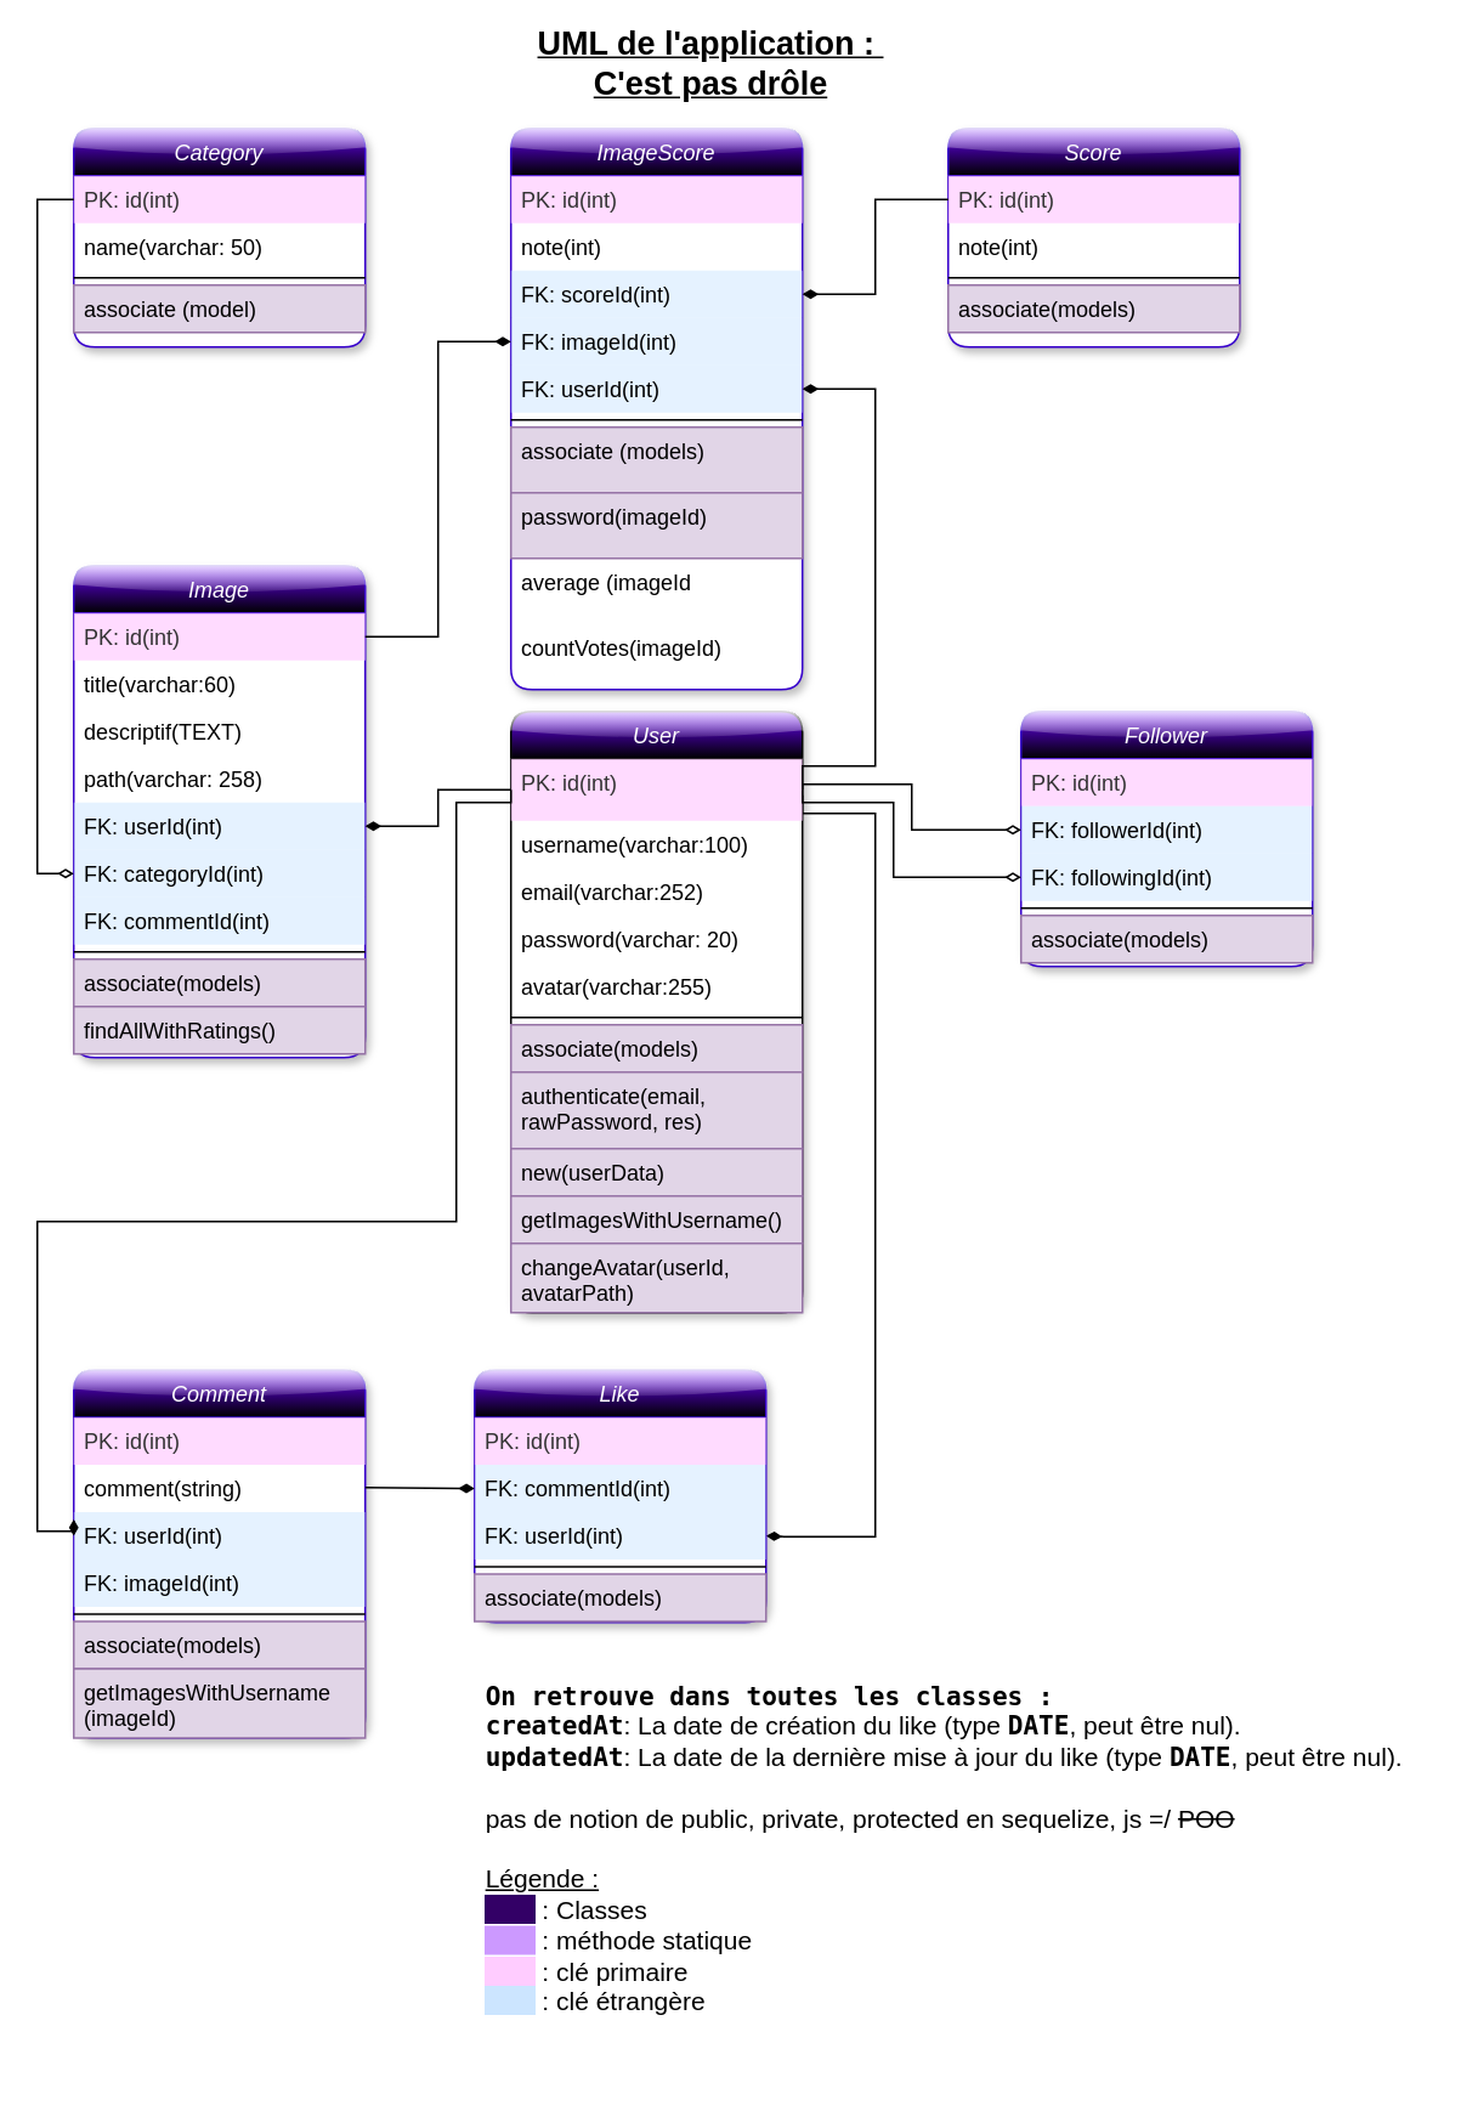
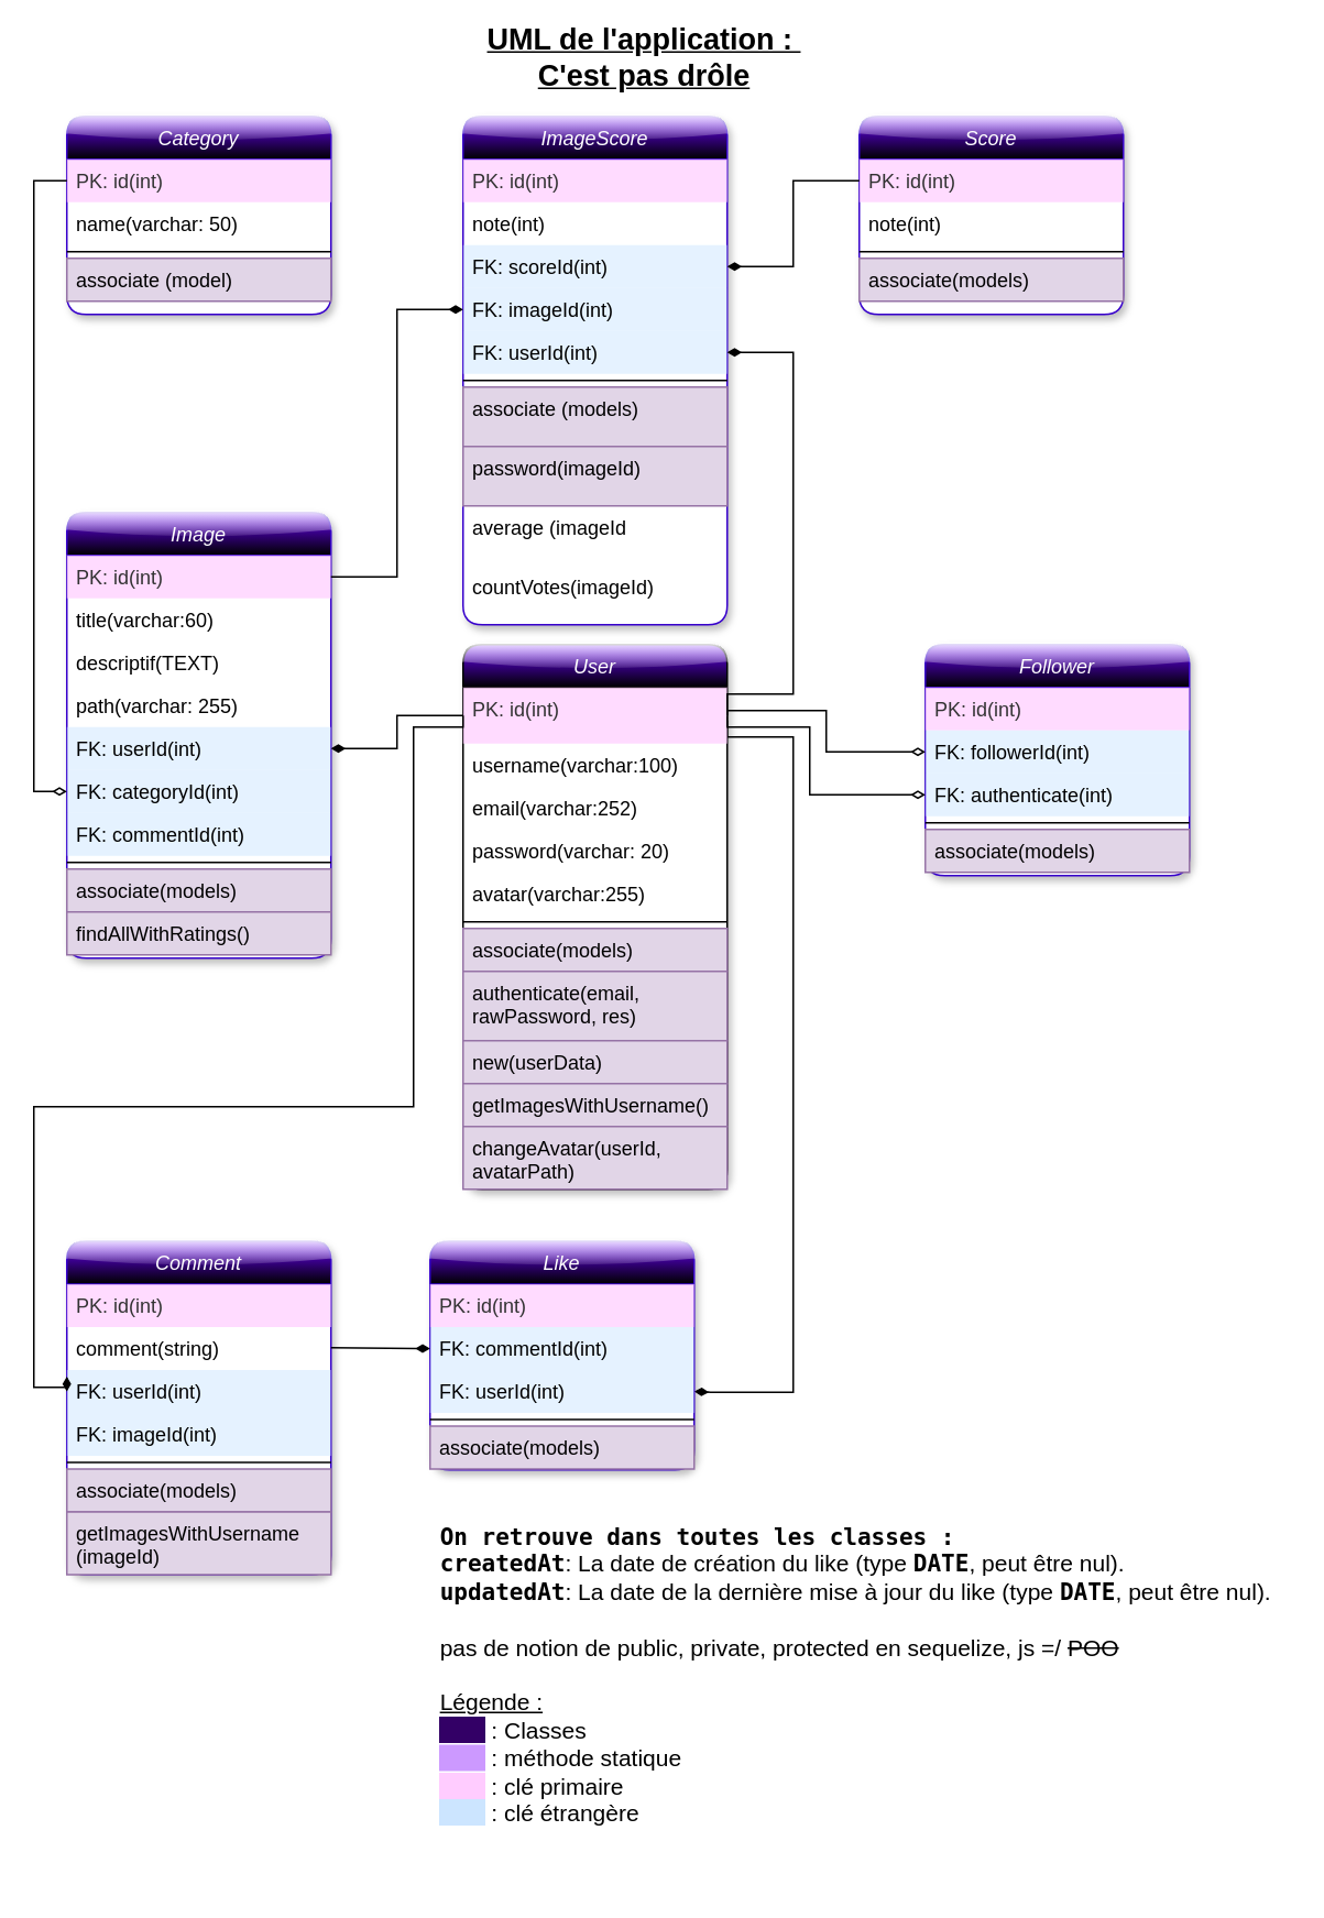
- <mxCell id="19" value="path(varchar: 258)" style="text;align=left;verticalAlign=top;spacingLeft=4;spacingRight=4;overflow=hidden;rotatable=0;points=[[0,0.5],[1,0.5]];portConstraint=eastwest;rounded=0;shadow=0;html=0;fillColor=none;gradientColor=none;" parent="15" vertex="1"><mxGeometry y="104" width="160" height="26" as="geometry" /></mxCell>
+ <mxCell id="19" value="path(varchar: 255)" style="text;align=left;verticalAlign=top;spacingLeft=4;spacingRight=4;overflow=hidden;rotatable=0;points=[[0,0.5],[1,0.5]];portConstraint=eastwest;rounded=0;shadow=0;html=0;fillColor=none;gradientColor=none;" parent="15" vertex="1"><mxGeometry y="104" width="160" height="26" as="geometry" /></mxCell>
- <mxCell id="59" value="FK: followingId(int)" style="text;align=left;verticalAlign=top;spacingLeft=4;spacingRight=4;overflow=hidden;rotatable=0;points=[[0,0.5],[1,0.5]];portConstraint=eastwest;rounded=0;shadow=0;html=0;fillColor=#CCE5FF;opacity=50;" parent="56" vertex="1"><mxGeometry y="78" width="160" height="26" as="geometry" /></mxCell>
+ <mxCell id="59" value="FK: authenticate(int)" style="text;align=left;verticalAlign=top;spacingLeft=4;spacingRight=4;overflow=hidden;rotatable=0;points=[[0,0.5],[1,0.5]];portConstraint=eastwest;rounded=0;shadow=0;html=0;fillColor=#CCE5FF;opacity=50;" parent="56" vertex="1"><mxGeometry y="78" width="160" height="26" as="geometry" /></mxCell>
